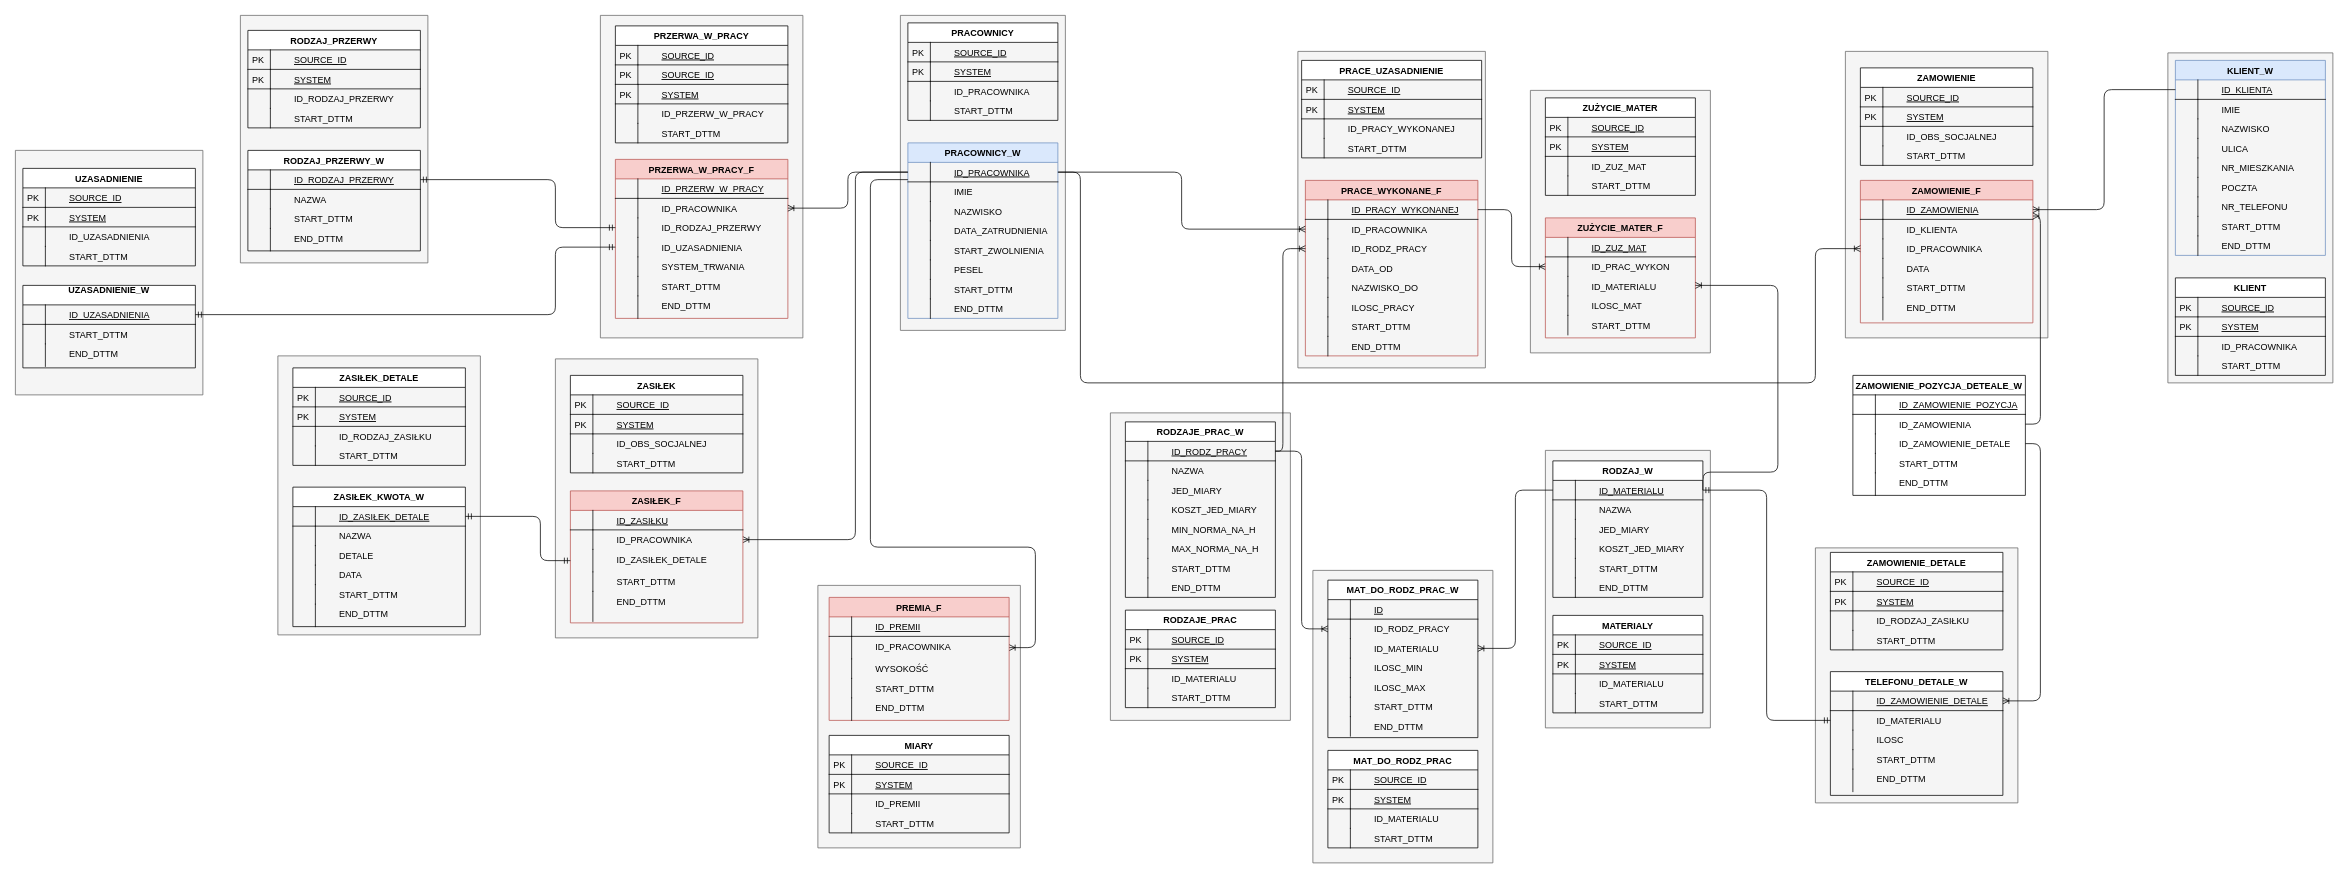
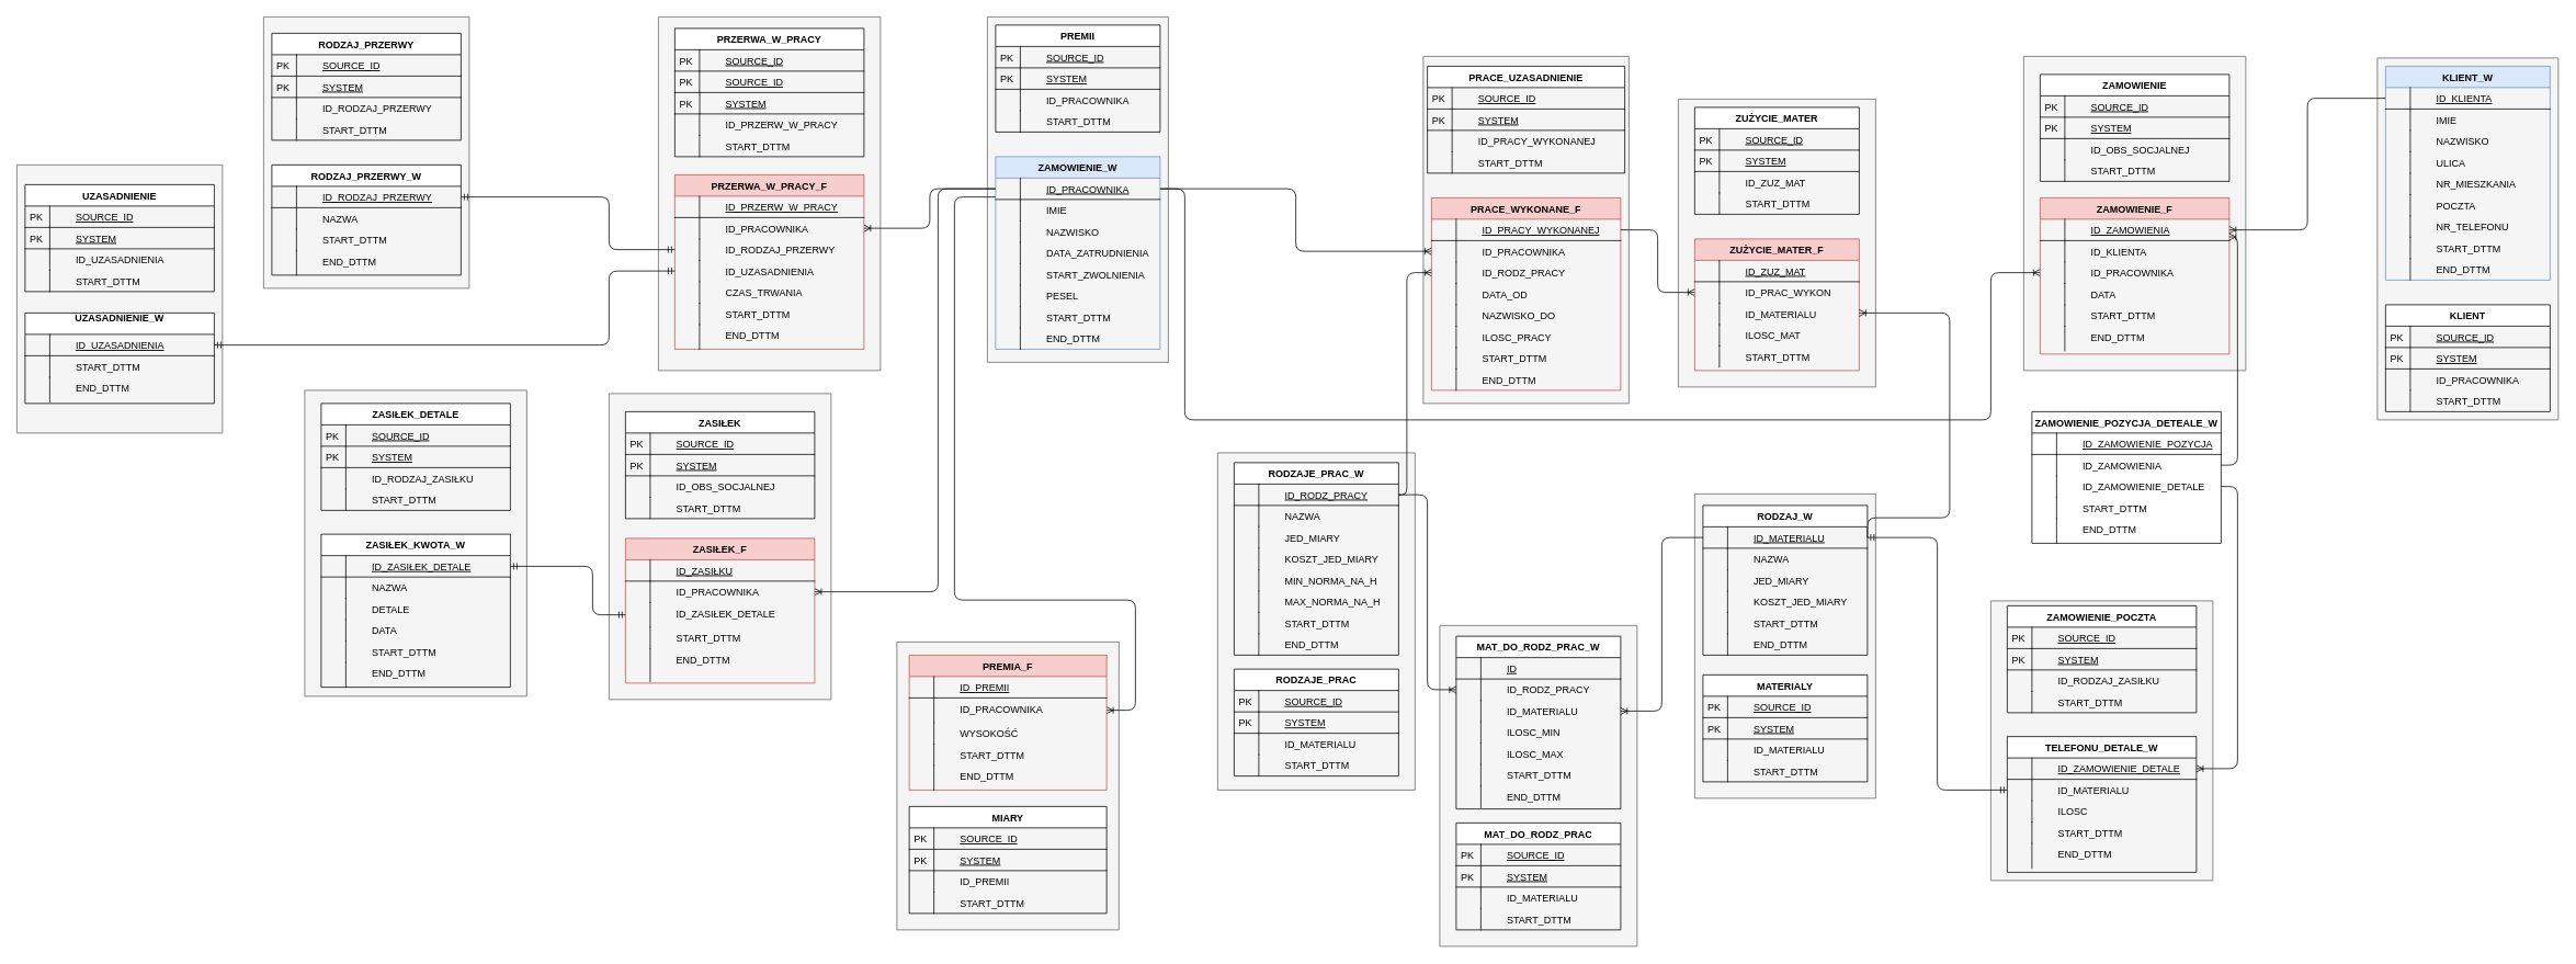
- <mxCell id="60" value="PRACOWNICY" style="swimlane;fontStyle=1;childLayout=stackLayout;horizontal=1;startSize=26;horizontalStack=0;resizeParent=1;resizeLast=0;collapsible=1;marginBottom=0;rounded=0;shadow=0;strokeWidth=1;" parent="1" vertex="1"><mxGeometry x="1210" y="30" width="200" height="130" as="geometry"><mxRectangle x="20" y="80" width="160" height="26" as="alternateBounds" /></mxGeometry></mxCell>
+ <mxCell id="60" value="PREMII" style="swimlane;fontStyle=1;childLayout=stackLayout;horizontal=1;startSize=26;horizontalStack=0;resizeParent=1;resizeLast=0;collapsible=1;marginBottom=0;rounded=0;shadow=0;strokeWidth=1;" parent="1" vertex="1"><mxGeometry x="1210" y="30" width="200" height="130" as="geometry"><mxRectangle x="20" y="80" width="160" height="26" as="alternateBounds" /></mxGeometry></mxCell>
- <mxCell id="34" value="PRACOWNICY_W" style="swimlane;fontStyle=1;childLayout=stackLayout;horizontal=1;startSize=26;horizontalStack=0;resizeParent=1;resizeLast=0;collapsible=1;marginBottom=0;rounded=0;shadow=0;strokeWidth=1;fillColor=#dae8fc;strokeColor=#6c8ebf;" parent="1" vertex="1"><mxGeometry x="1210" y="190" width="200" height="234" as="geometry"><mxRectangle x="20" y="80" width="160" height="26" as="alternateBounds" /></mxGeometry></mxCell>
+ <mxCell id="34" value="ZAMOWIENIE_W" style="swimlane;fontStyle=1;childLayout=stackLayout;horizontal=1;startSize=26;horizontalStack=0;resizeParent=1;resizeLast=0;collapsible=1;marginBottom=0;rounded=0;shadow=0;strokeWidth=1;fillColor=#dae8fc;strokeColor=#6c8ebf;" parent="1" vertex="1"><mxGeometry x="1210" y="190" width="200" height="234" as="geometry"><mxRectangle x="20" y="80" width="160" height="26" as="alternateBounds" /></mxGeometry></mxCell>
- <mxCell id="79" value="SYSTEM_TRWANIA" style="shape=partialRectangle;top=0;left=0;right=0;bottom=0;align=left;verticalAlign=top;fillColor=none;spacingLeft=60;spacingRight=4;overflow=hidden;rotatable=0;points=[[0,0.5],[1,0.5]];portConstraint=eastwest;dropTarget=0;fontSize=12;" parent="70" vertex="1"><mxGeometry y="130" width="230" height="26" as="geometry" /></mxCell>
+ <mxCell id="79" value="CZAS_TRWANIA" style="shape=partialRectangle;top=0;left=0;right=0;bottom=0;align=left;verticalAlign=top;fillColor=none;spacingLeft=60;spacingRight=4;overflow=hidden;rotatable=0;points=[[0,0.5],[1,0.5]];portConstraint=eastwest;dropTarget=0;fontSize=12;" parent="70" vertex="1"><mxGeometry y="130" width="230" height="26" as="geometry" /></mxCell>
- <mxCell id="345" value="ZAMOWIENIE_DETALE" style="swimlane;fontStyle=1;childLayout=stackLayout;horizontal=1;startSize=26;horizontalStack=0;resizeParent=1;resizeLast=0;collapsible=1;marginBottom=0;rounded=0;shadow=0;strokeWidth=1;" vertex="1" parent="1"><mxGeometry x="2440" y="736" width="230" height="130" as="geometry"><mxRectangle x="20" y="80" width="160" height="26" as="alternateBounds" /></mxGeometry></mxCell>
+ <mxCell id="345" value="ZAMOWIENIE_POCZTA" style="swimlane;fontStyle=1;childLayout=stackLayout;horizontal=1;startSize=26;horizontalStack=0;resizeParent=1;resizeLast=0;collapsible=1;marginBottom=0;rounded=0;shadow=0;strokeWidth=1;" vertex="1" parent="1"><mxGeometry x="2440" y="736" width="230" height="130" as="geometry"><mxRectangle x="20" y="80" width="160" height="26" as="alternateBounds" /></mxGeometry></mxCell>
